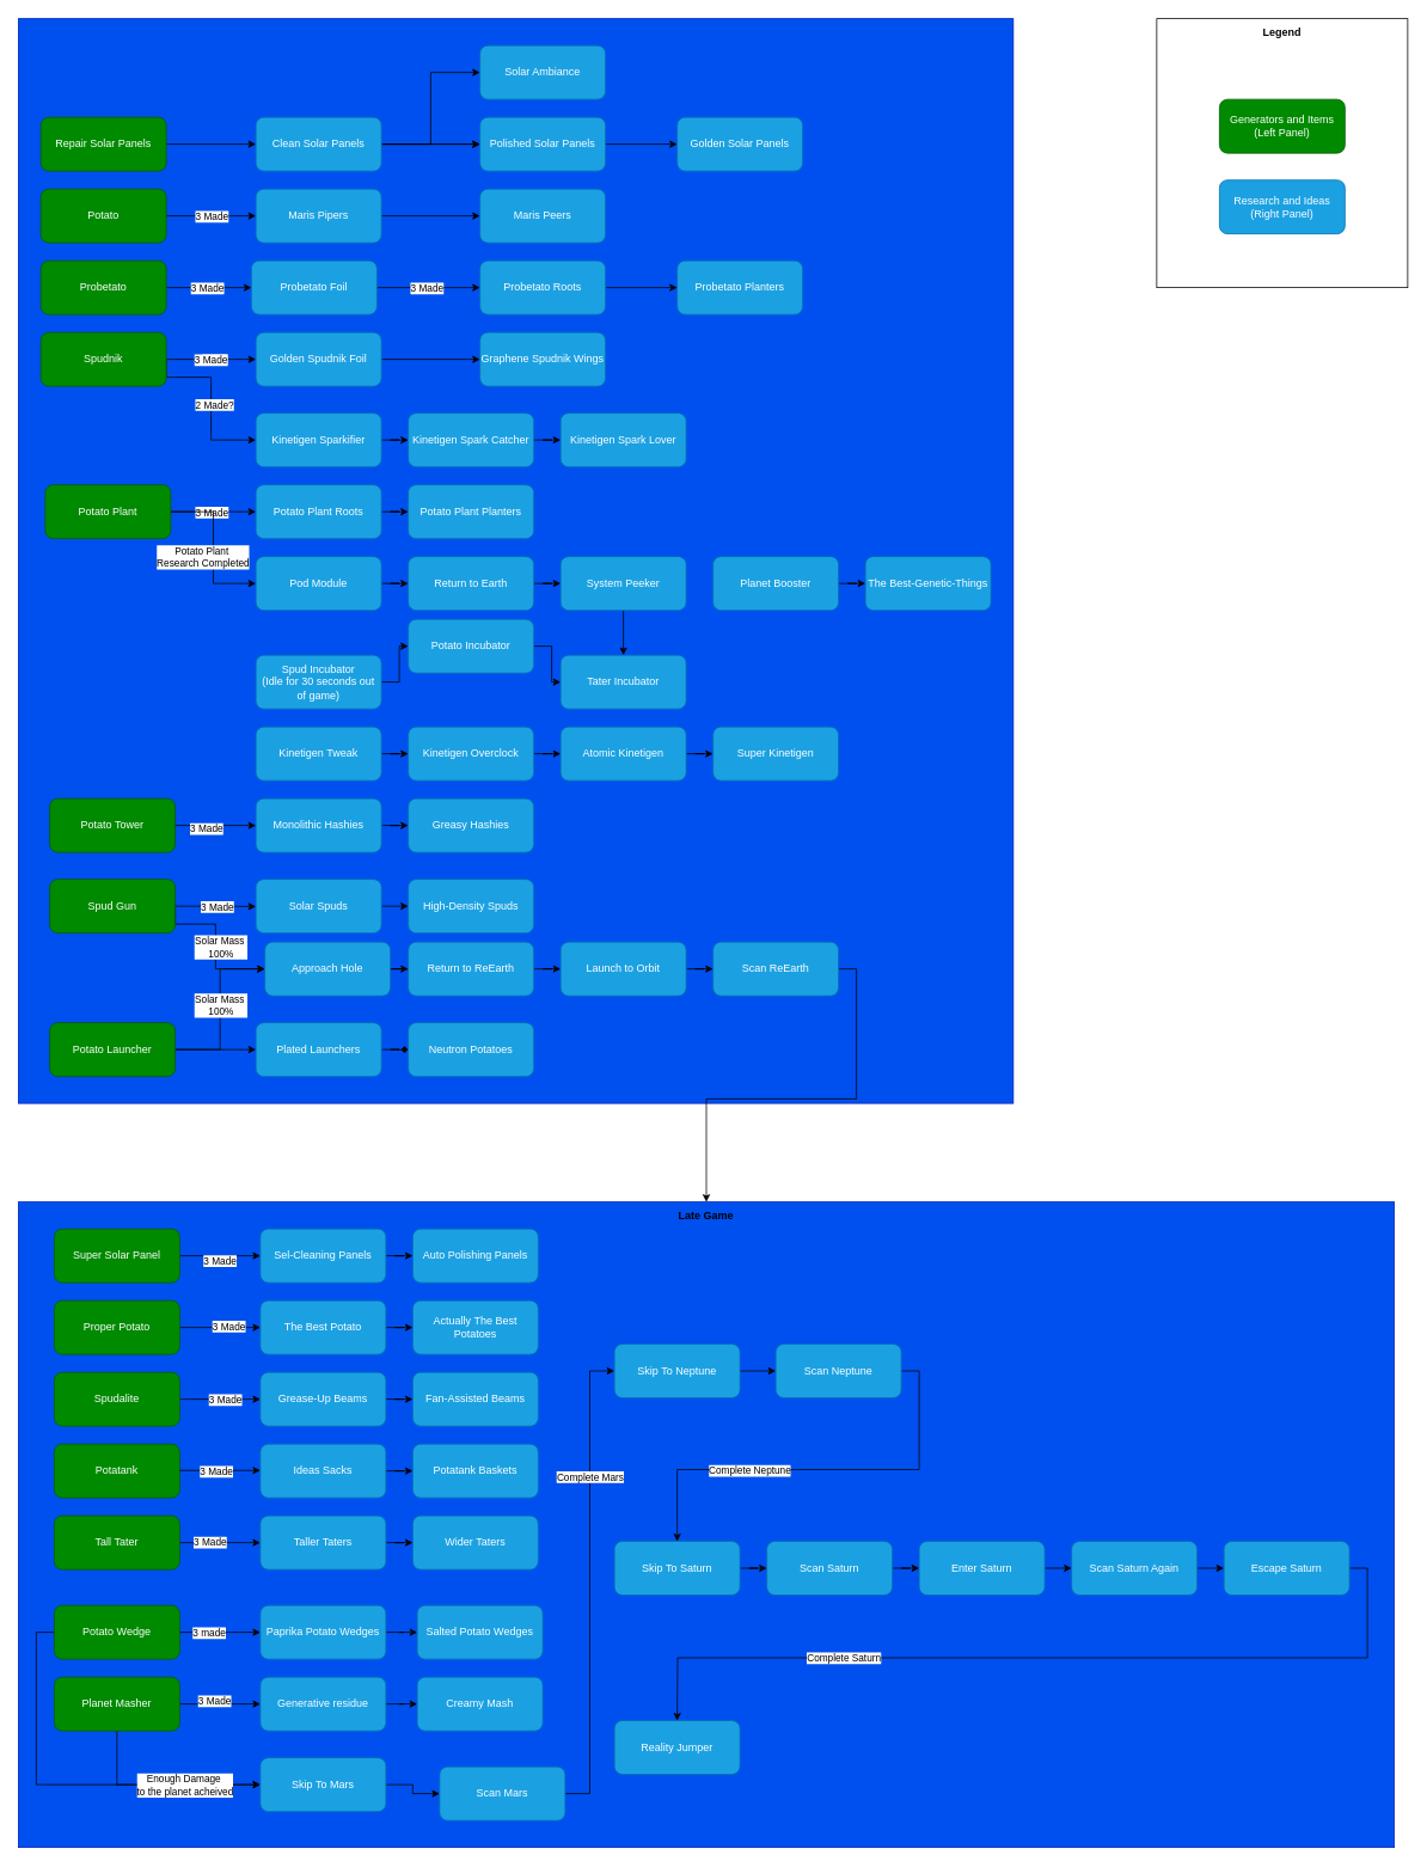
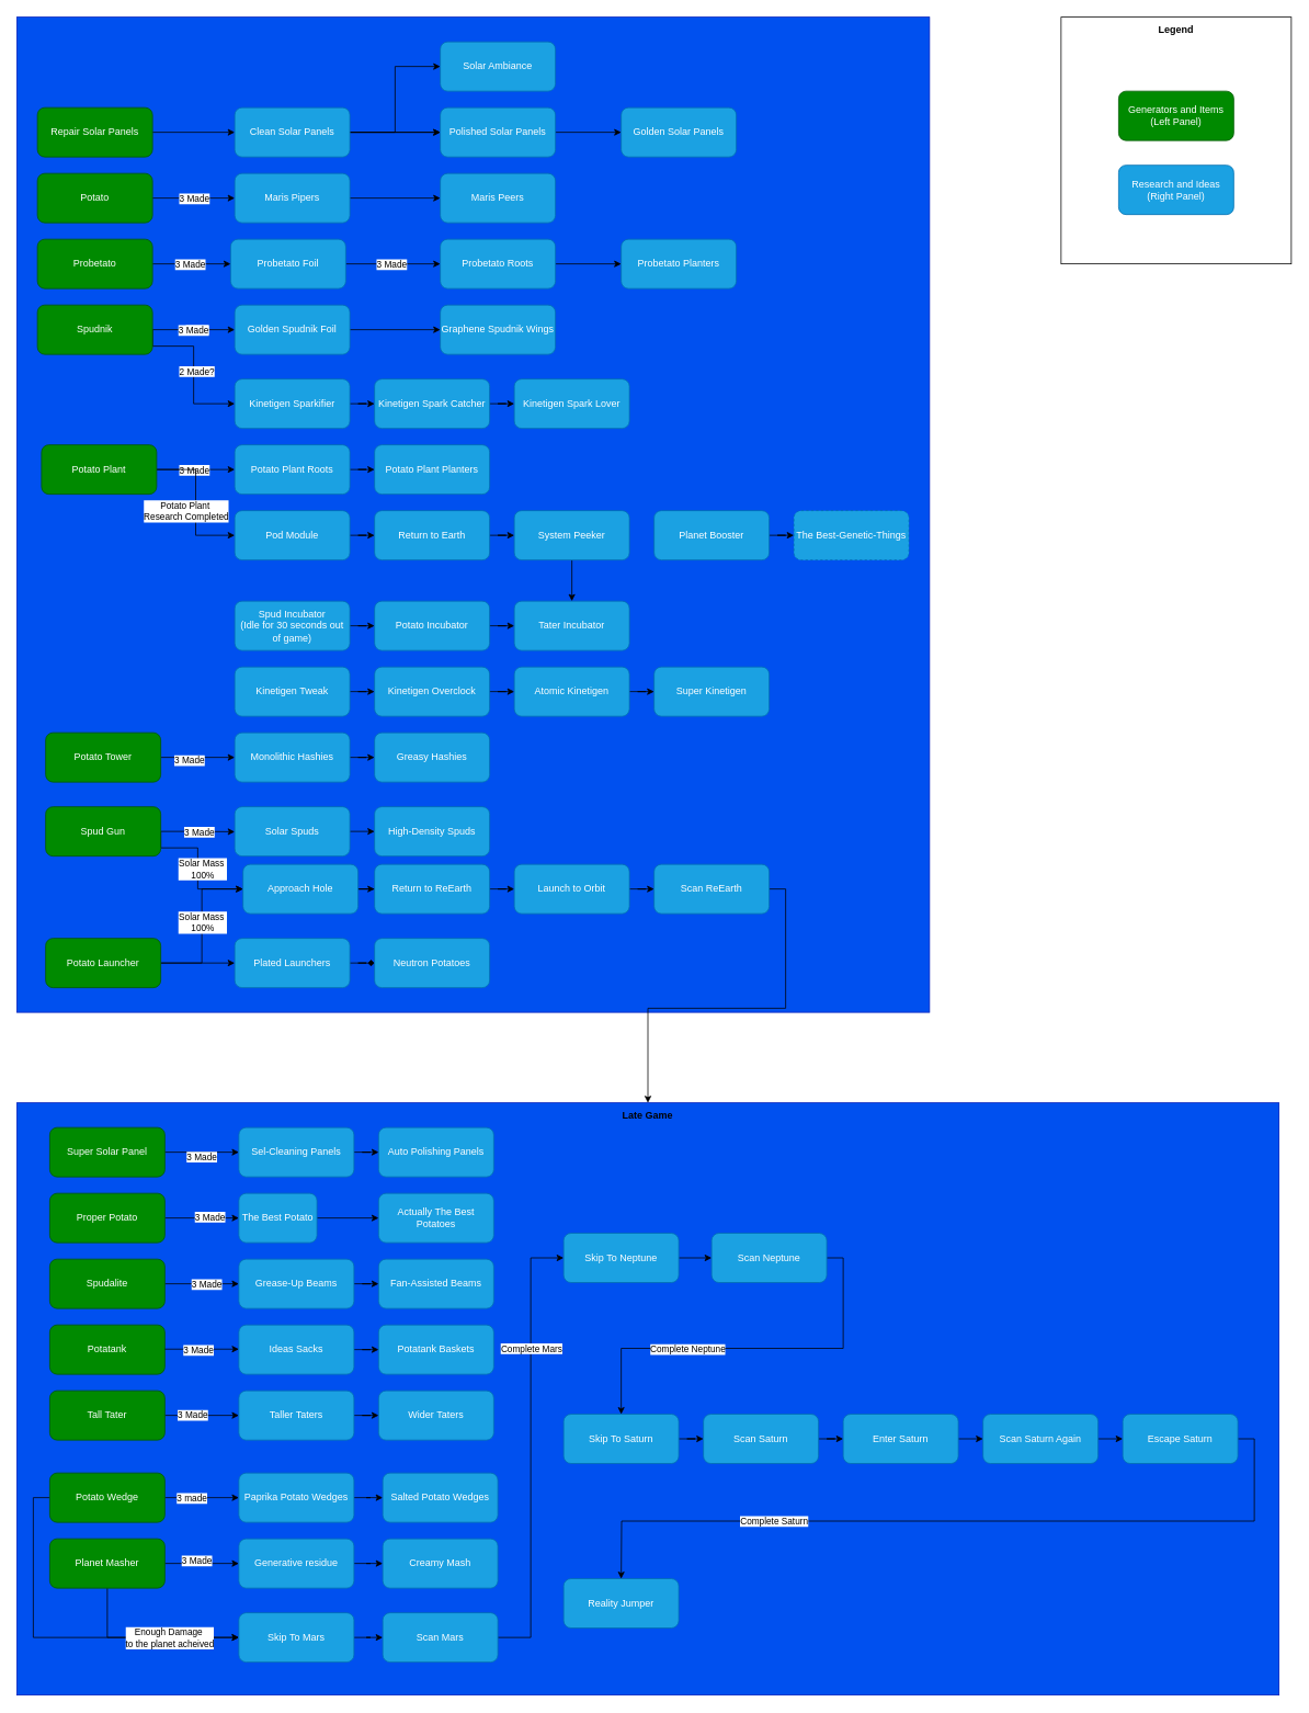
- <mxCell id="76" value="The Best-Genetic-Things" style="rounded=1;whiteSpace=wrap;html=1;fillColor=#1ba1e2;fontColor=#ffffff;strokeColor=#006EAF;" vertex="1" parent="1"><mxGeometry x="965" y="620" width="140" height="60" as="geometry" /></mxCell>
+ <mxCell id="76" value="The Best-Genetic-Things" style="rounded=1;whiteSpace=wrap;html=1;fillColor=#1ba1e2;fontColor=#ffffff;strokeColor=#006EAF;dashed=1;" vertex="1" parent="1"><mxGeometry x="965" y="620" width="140" height="60" as="geometry" /></mxCell>
- <mxCell id="41" value="Potato Incubator" style="rounded=1;whiteSpace=wrap;html=1;fillColor=#1ba1e2;fontColor=#ffffff;strokeColor=#006EAF;" parent="1" vertex="1"><mxGeometry x="455" y="690" width="140" height="60" as="geometry" /></mxCell>
+ <mxCell id="41" value="Potato Incubator" style="rounded=1;whiteSpace=wrap;html=1;fillColor=#1ba1e2;fontColor=#ffffff;strokeColor=#006EAF;" parent="1" vertex="1"><mxGeometry x="455" y="730" width="140" height="60" as="geometry" /></mxCell>
- <mxCell id="115" value="The Best Potato" style="rounded=1;whiteSpace=wrap;html=1;fillColor=#1ba1e2;fontColor=#ffffff;strokeColor=#006EAF;" vertex="1" parent="1"><mxGeometry x="290" y="1450" width="140" height="60" as="geometry" /></mxCell>
+ <mxCell id="115" value="The Best Potato" style="rounded=1;whiteSpace=wrap;html=1;fillColor=#1ba1e2;fontColor=#ffffff;strokeColor=#006EAF;" vertex="1" parent="1"><mxGeometry x="290" y="1450" width="95" height="60" as="geometry" /></mxCell>
- <mxCell id="149" value="Scan Mars" style="rounded=1;whiteSpace=wrap;html=1;fillColor=#1ba1e2;fontColor=#ffffff;strokeColor=#006EAF;" vertex="1" parent="1"><mxGeometry x="490" y="1970" width="140" height="60" as="geometry" /></mxCell>
+ <mxCell id="149" value="Scan Mars" style="rounded=1;whiteSpace=wrap;html=1;fillColor=#1ba1e2;fontColor=#ffffff;strokeColor=#006EAF;" vertex="1" parent="1"><mxGeometry x="465" y="1960" width="140" height="60" as="geometry" /></mxCell>
